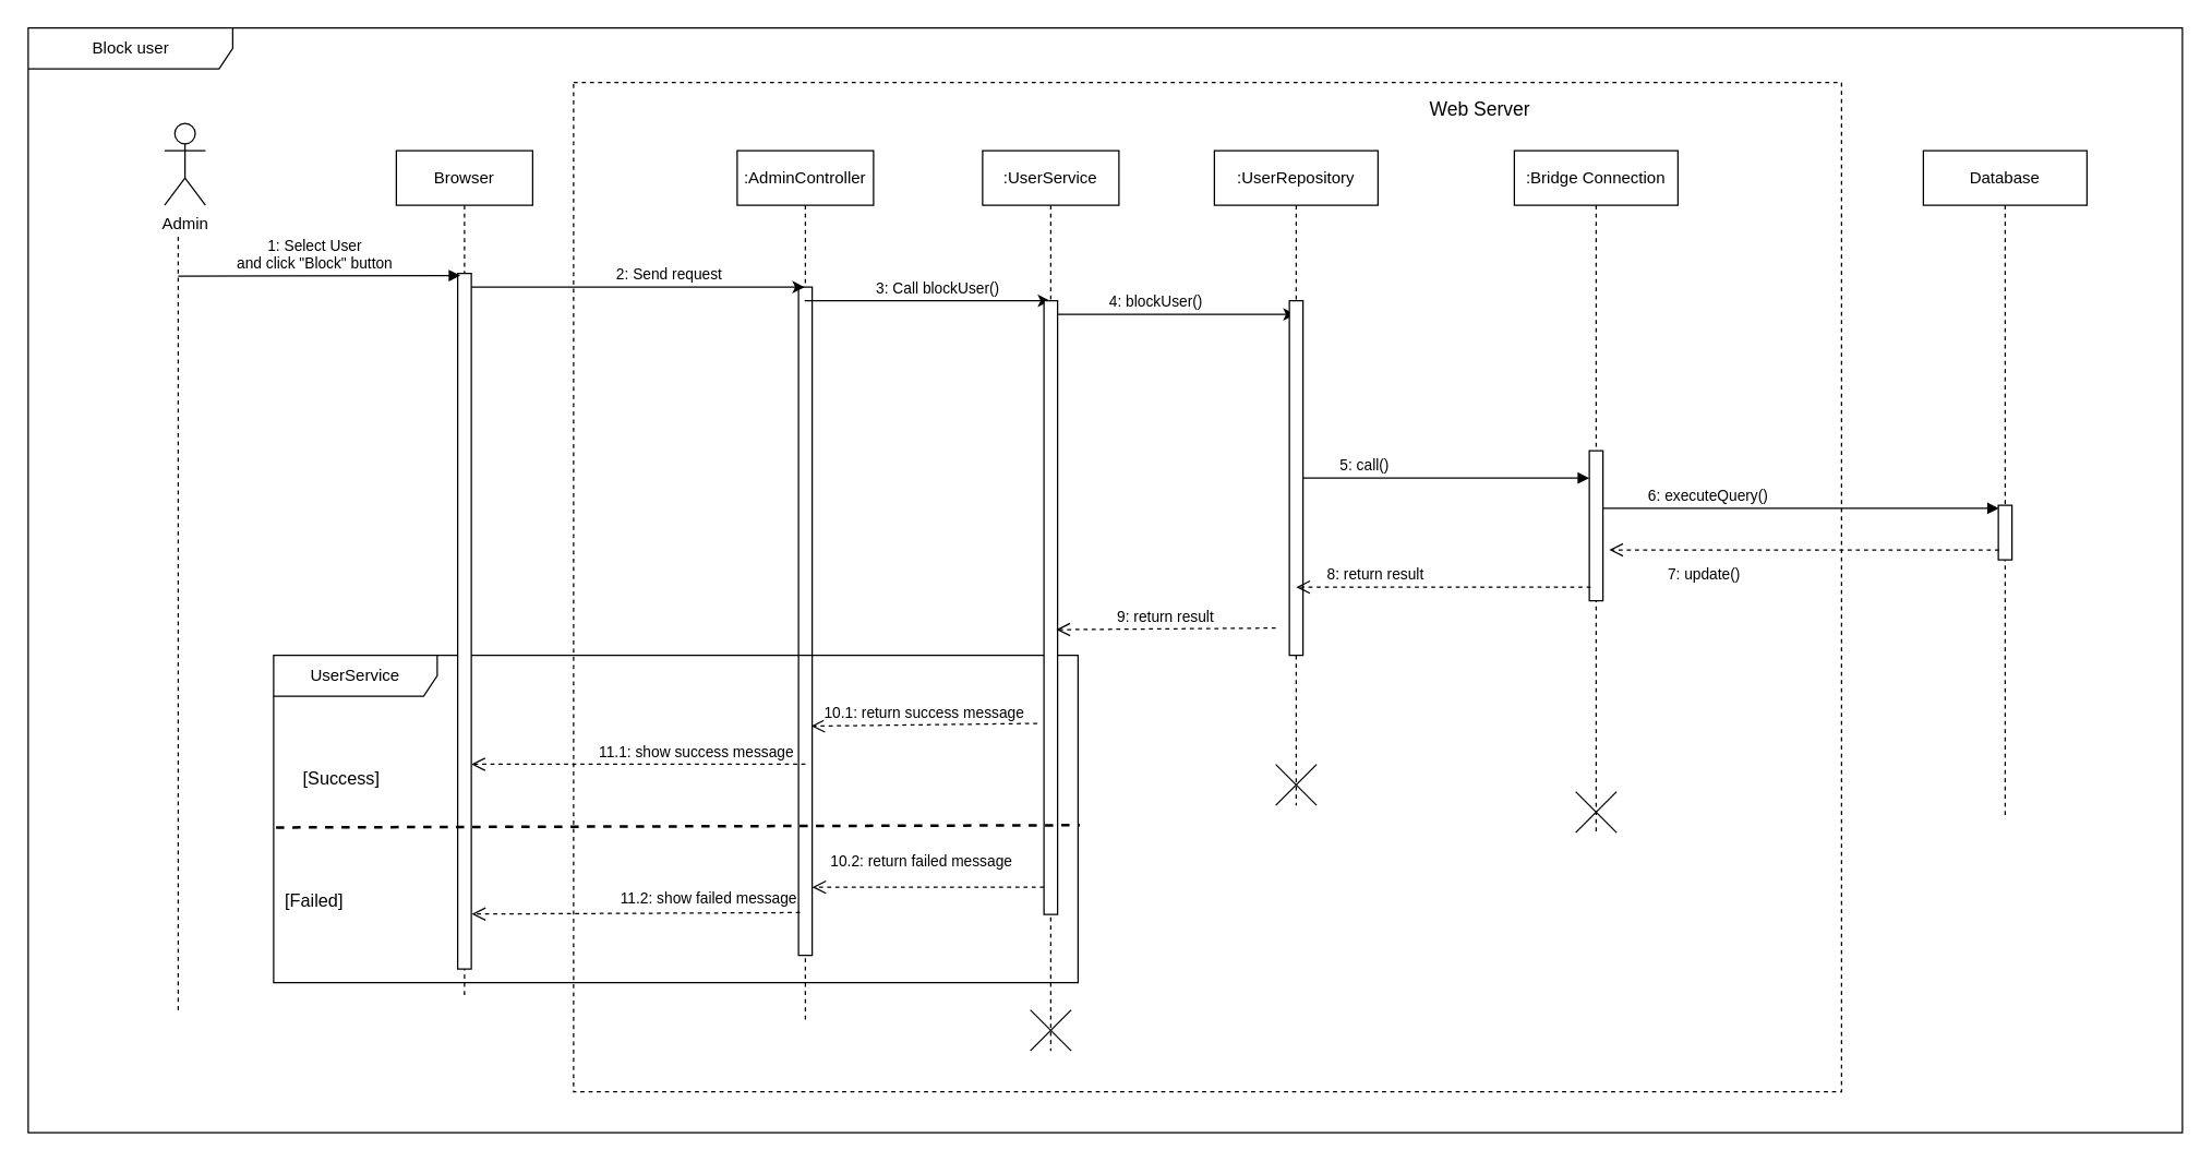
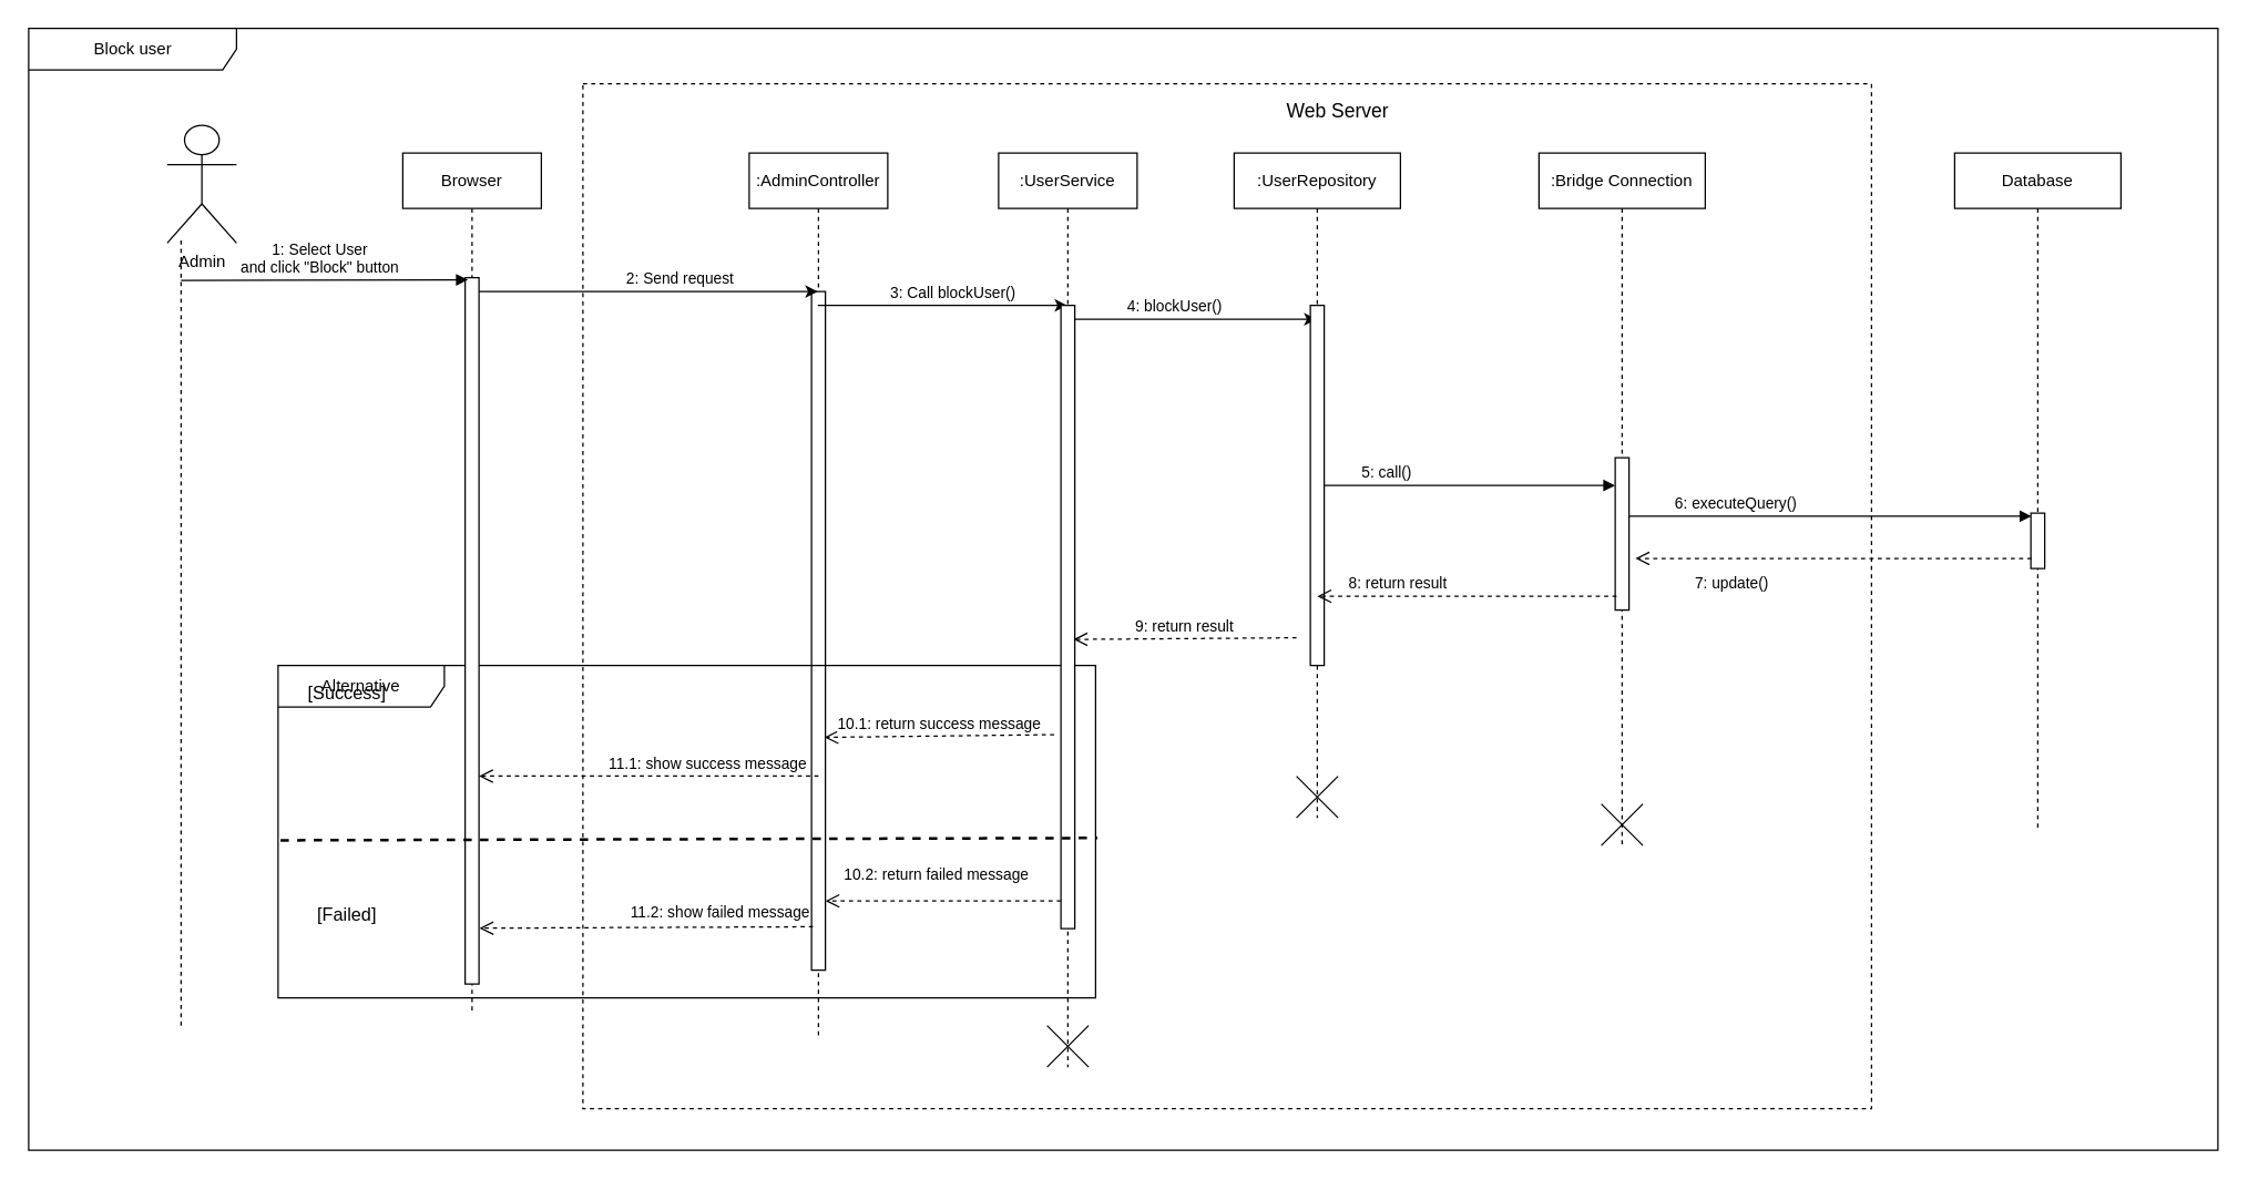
- <mxCell id="37" value="&lt;font style=&quot;font-size: 14px&quot;&gt;Web Server&lt;/font&gt;" style="text;html=1;strokeColor=none;fillColor=none;align=center;verticalAlign=middle;whiteSpace=wrap;rounded=0;shadow=0;glass=0;dashed=1;sketch=0;" parent="1" vertex="1"><mxGeometry x="1045" y="70" width="80" height="20" as="geometry" /></mxCell>
+ <mxCell id="37" value="&lt;font style=&quot;font-size: 14px&quot;&gt;Web Server&lt;/font&gt;" style="text;html=1;strokeColor=none;fillColor=none;align=center;verticalAlign=middle;whiteSpace=wrap;rounded=0;shadow=0;glass=0;dashed=1;sketch=0;" parent="1" vertex="1"><mxGeometry x="925" y="70" width="80" height="20" as="geometry" /></mxCell>
- <mxCell id="41" value="Admin" style="shape=umlActor;verticalLabelPosition=bottom;verticalAlign=top;html=1;outlineConnect=0;rounded=0;shadow=0;glass=0;sketch=0;strokeWidth=1;fillColor=none;gradientColor=none;" parent="1" vertex="1"><mxGeometry x="120" y="90" width="30" height="60" as="geometry" /></mxCell>
+ <mxCell id="41" value="Admin" style="shape=umlActor;verticalLabelPosition=bottom;verticalAlign=top;html=1;outlineConnect=0;rounded=0;shadow=0;glass=0;sketch=0;strokeWidth=1;fillColor=none;gradientColor=none;" parent="1" vertex="1"><mxGeometry x="120" y="90" width="50" height="85" as="geometry" /></mxCell>
- <mxCell id="6" value="UserService" style="shape=umlFrame;whiteSpace=wrap;html=1;width=120" parent="1" vertex="1"><mxGeometry x="200" y="480" width="590" height="240" as="geometry" /></mxCell>
+ <mxCell id="6" value="Alternative" style="shape=umlFrame;whiteSpace=wrap;html=1;width=120" parent="1" vertex="1"><mxGeometry x="200" y="480" width="590" height="240" as="geometry" /></mxCell>
- <mxCell id="38" value="&lt;font style=&quot;font-size: 13px&quot;&gt;[&lt;font style=&quot;font-size: 13px&quot;&gt;Success&lt;/font&gt;]&lt;/font&gt;" style="text;html=1;strokeColor=none;fillColor=none;align=center;verticalAlign=middle;whiteSpace=wrap;rounded=0;shadow=0;glass=0;dashed=1;sketch=0;" parent="1" vertex="1"><mxGeometry x="230" y="560" width="40" height="20" as="geometry" /></mxCell>
+ <mxCell id="38" value="&lt;font style=&quot;font-size: 13px&quot;&gt;[&lt;font style=&quot;font-size: 13px&quot;&gt;Success&lt;/font&gt;]&lt;/font&gt;" style="text;html=1;strokeColor=none;fillColor=none;align=center;verticalAlign=middle;whiteSpace=wrap;rounded=0;shadow=0;glass=0;dashed=1;sketch=0;" parent="1" vertex="1"><mxGeometry x="230" y="490" width="40" height="20" as="geometry" /></mxCell>
- <mxCell id="39" value="&lt;font style=&quot;font-size: 13px&quot;&gt;[Failed]&lt;/font&gt;" style="text;html=1;strokeColor=none;fillColor=none;align=center;verticalAlign=middle;whiteSpace=wrap;rounded=0;shadow=0;glass=0;dashed=1;sketch=0;" parent="1" vertex="1"><mxGeometry x="210" y="650" width="40" height="20" as="geometry" /></mxCell>
+ <mxCell id="39" value="&lt;font style=&quot;font-size: 13px&quot;&gt;[Failed]&lt;/font&gt;" style="text;html=1;strokeColor=none;fillColor=none;align=center;verticalAlign=middle;whiteSpace=wrap;rounded=0;shadow=0;glass=0;dashed=1;sketch=0;" parent="1" vertex="1"><mxGeometry x="230" y="650" width="40" height="20" as="geometry" /></mxCell>
